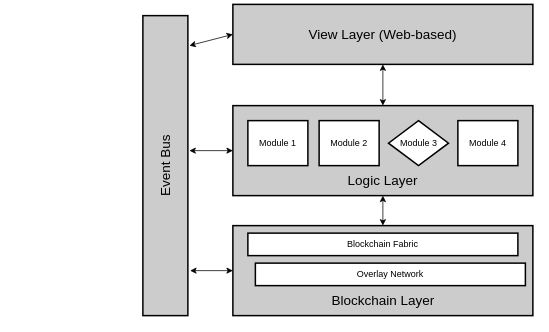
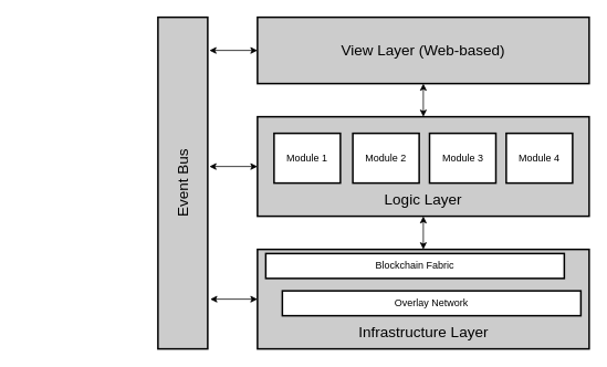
- <mxCell id="2" value="&lt;font style=&quot;font-size: 18px&quot;&gt;View Layer (Web-based)&lt;/font&gt;" style="rounded=0;whiteSpace=wrap;html=1;strokeWidth=2;fillColor=#CCCCCC;" parent="1" vertex="1"><mxGeometry x="310" y="5" width="400" height="80" as="geometry" /></mxCell>
+ <mxCell id="2" value="&lt;font style=&quot;font-size: 18px&quot;&gt;View Layer (Web-based)&lt;/font&gt;" style="rounded=0;whiteSpace=wrap;html=1;strokeWidth=2;fillColor=#CCCCCC;" parent="1" vertex="1"><mxGeometry x="310" y="20" width="400" height="80" as="geometry" /></mxCell>
- <mxCell id="10" value="Module 3" style="rhombus;whiteSpace=wrap;html=1;strokeWidth=2;fillColor=#FFFFFF;" parent="1" vertex="1"><mxGeometry x="517.5" y="160" width="80" height="60" as="geometry" /></mxCell>
+ <mxCell id="10" value="Module 3" style="rounded=0;whiteSpace=wrap;html=1;strokeWidth=2;fillColor=#FFFFFF;" parent="1" vertex="1"><mxGeometry x="517.5" y="160" width="80" height="60" as="geometry" /></mxCell>
- <mxCell id="12" value="&lt;font style=&quot;font-size: 12px&quot;&gt;Blockchain Fabric&lt;/font&gt;" style="rounded=0;whiteSpace=wrap;html=1;strokeWidth=2;fillColor=#FFFFFF;" parent="1" vertex="1"><mxGeometry x="330" y="310" width="360" height="30" as="geometry" /></mxCell>
+ <mxCell id="12" value="&lt;font style=&quot;font-size: 12px&quot;&gt;Blockchain Fabric&lt;/font&gt;" style="rounded=0;whiteSpace=wrap;html=1;strokeWidth=2;fillColor=#FFFFFF;" parent="1" vertex="1"><mxGeometry x="320" y="305" width="360" height="30" as="geometry" /></mxCell>
- <mxCell id="7" value="&lt;font style=&quot;font-size: 18px&quot;&gt;Blockchain Layer&lt;/font&gt;" style="text;html=1;strokeColor=none;fillColor=none;align=center;verticalAlign=middle;whiteSpace=wrap;rounded=0;" parent="1" vertex="1"><mxGeometry x="387.5" y="390" width="245" height="20" as="geometry" /></mxCell>
+ <mxCell id="7" value="&lt;font style=&quot;font-size: 18px&quot;&gt;Infrastructure Layer&lt;/font&gt;" style="text;html=1;strokeColor=none;fillColor=none;align=center;verticalAlign=middle;whiteSpace=wrap;rounded=0;" parent="1" vertex="1"><mxGeometry x="387.5" y="390" width="245" height="20" as="geometry" /></mxCell>
